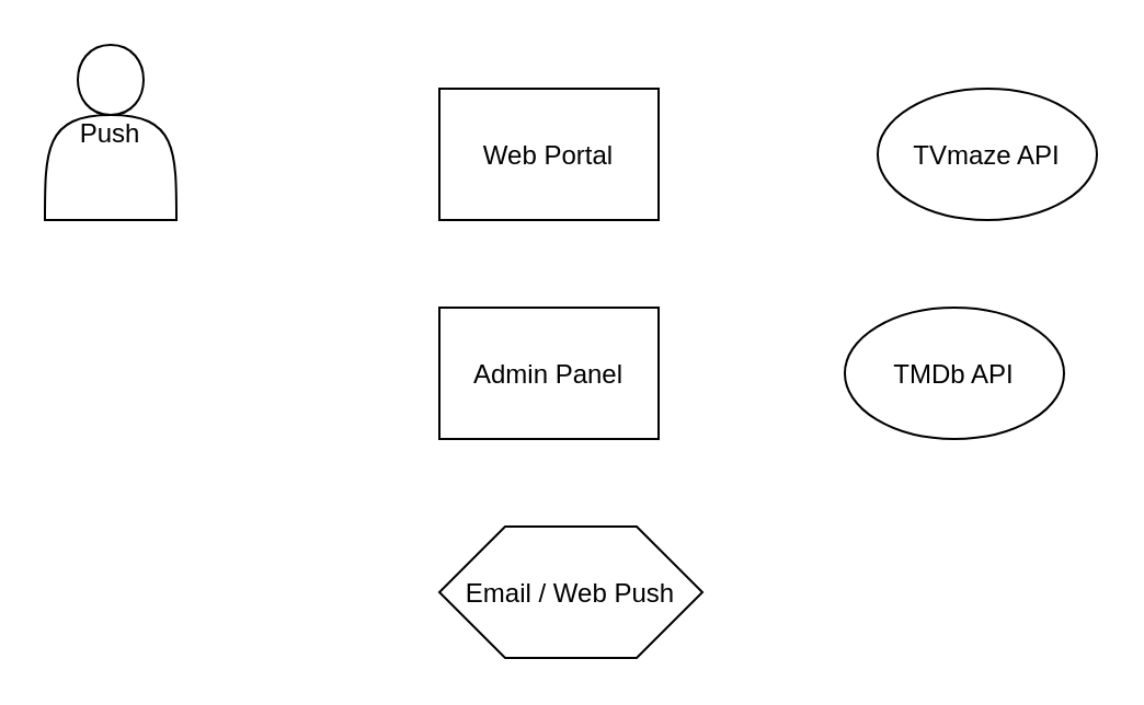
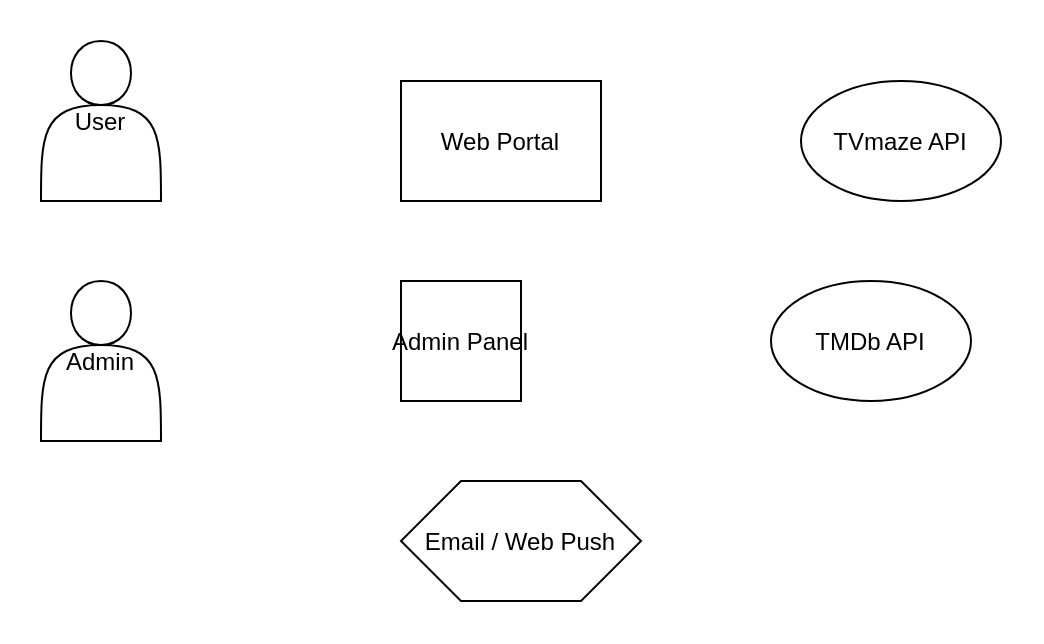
- <mxCell id="2" value="Push" style="shape=actor;" vertex="1" parent="1"><mxGeometry x="20" y="20" width="60" height="80" as="geometry" /></mxCell>
+ <mxCell id="2" value="User" style="shape=actor;" vertex="1" parent="1"><mxGeometry x="20" y="20" width="60" height="80" as="geometry" /></mxCell>
- <mxCell id="5" value="Admin Panel" style="shape=rectangle;" vertex="1" parent="1"><mxGeometry x="200" y="140" width="100" height="60" as="geometry" /></mxCell>
+ <mxCell id="5" value="Admin Panel" style="shape=rectangle;" vertex="1" parent="1"><mxGeometry x="200" y="140" width="60" height="60" as="geometry" /></mxCell>
+ <mxCell id="3" value="Admin" style="shape=actor;" vertex="1" parent="1"><mxGeometry x="20" y="140" width="60" height="80" as="geometry" /></mxCell>
